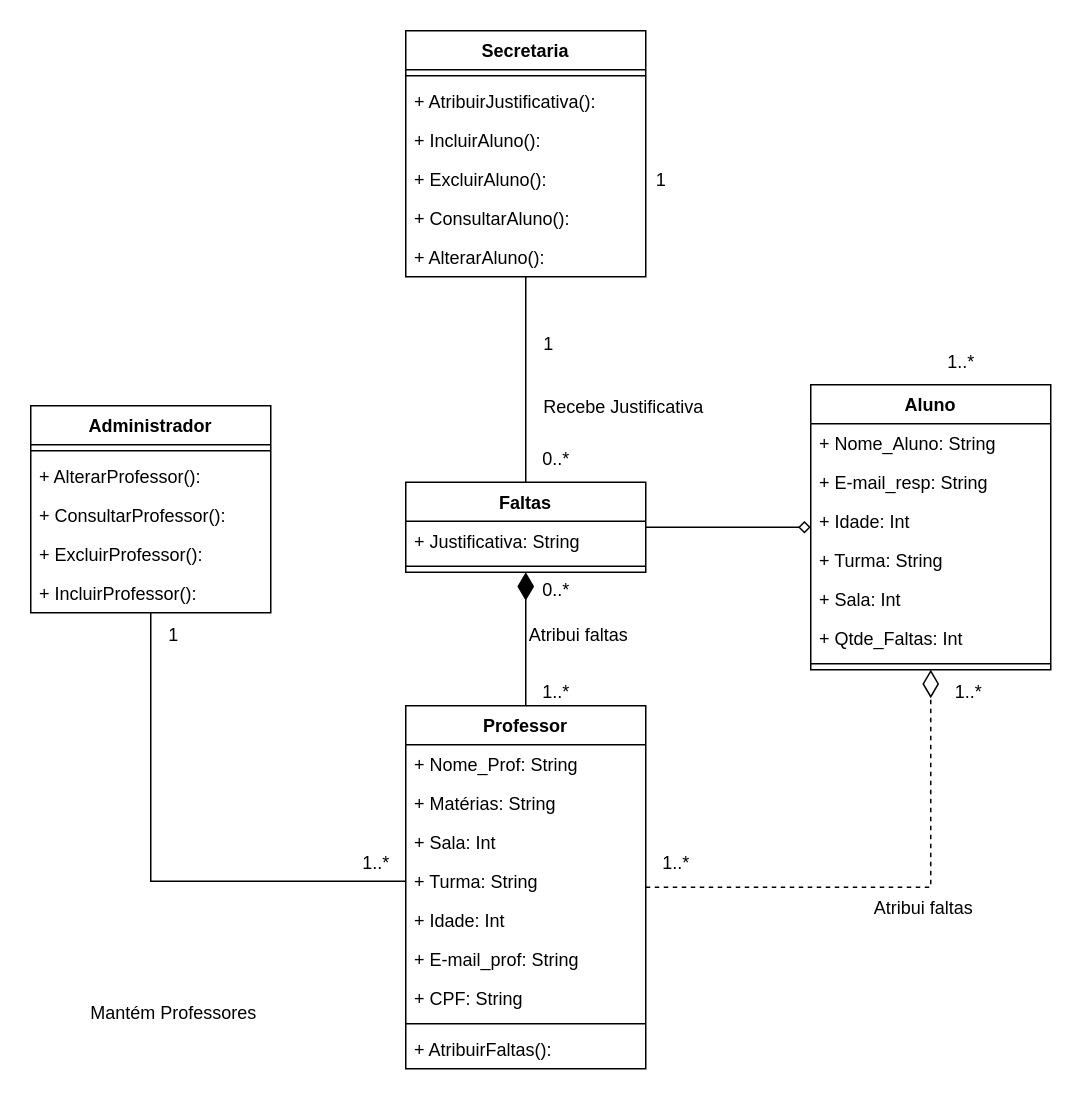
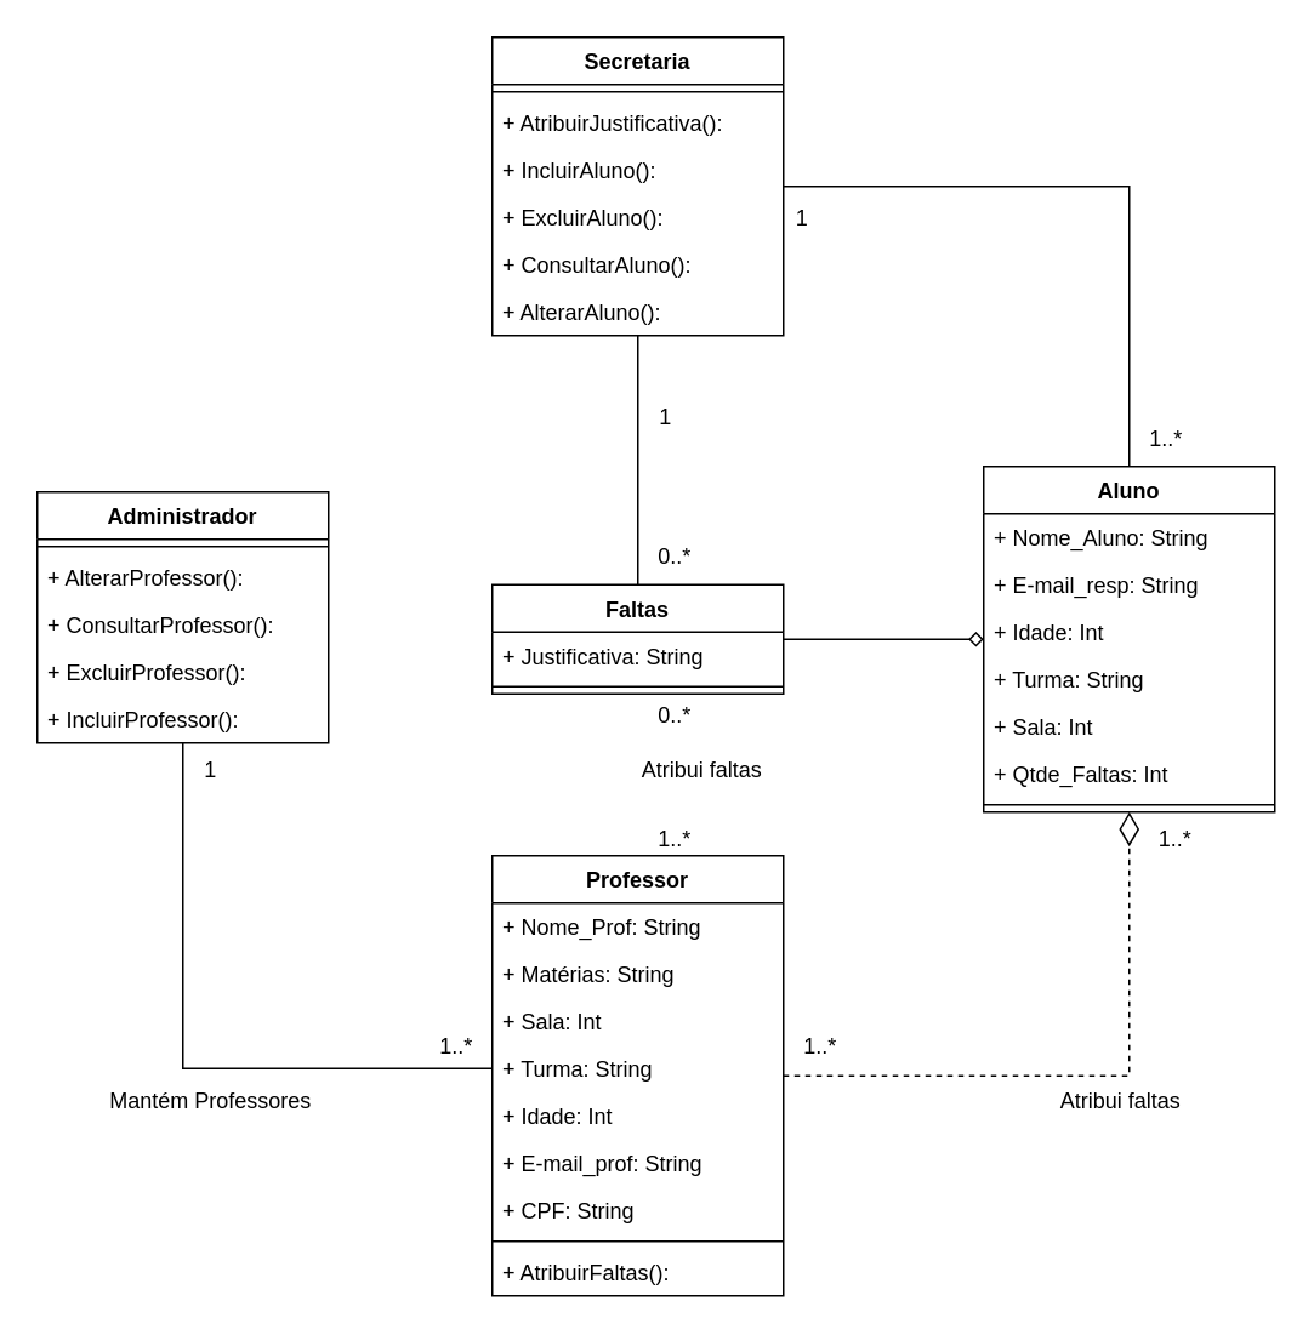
+ <mxCell id="22" style="edgeStyle=orthogonalEdgeStyle;rounded=0;orthogonalLoop=1;jettySize=auto;html=1;entryX=0.5;entryY=0;entryDx=0;entryDy=0;endArrow=none;endFill=0;" parent="1" source="23" target="14" edge="1"><mxGeometry relative="1" as="geometry" /></mxCell>
- <mxCell id="42" value="Recebe Justificativa" style="text;html=1;align=center;verticalAlign=middle;resizable=0;points=[];autosize=1;strokeColor=none;fillColor=none;" parent="1" vertex="1"><mxGeometry x="350" y="256" width="130" height="30" as="geometry" /></mxCell>
- <mxCell id="3" style="edgeStyle=orthogonalEdgeStyle;rounded=0;orthogonalLoop=1;jettySize=auto;html=1;endArrow=diamondThin;endFill=1;endSize=16;" parent="1" source="4" target="39" edge="1"><mxGeometry relative="1" as="geometry" /></mxCell>
- <mxCell id="43" value="Mantém Professores" style="text;html=1;align=center;verticalAlign=middle;resizable=0;points=[];autosize=1;strokeColor=none;fillColor=none;" parent="1" vertex="1"><mxGeometry x="50" y="660" width="130" height="30" as="geometry" /></mxCell>
+ <mxCell id="43" value="Mantém Professores" style="text;html=1;align=center;verticalAlign=middle;resizable=0;points=[];autosize=1;strokeColor=none;fillColor=none;" parent="1" vertex="1"><mxGeometry x="50" y="590" width="130" height="30" as="geometry" /></mxCell>
